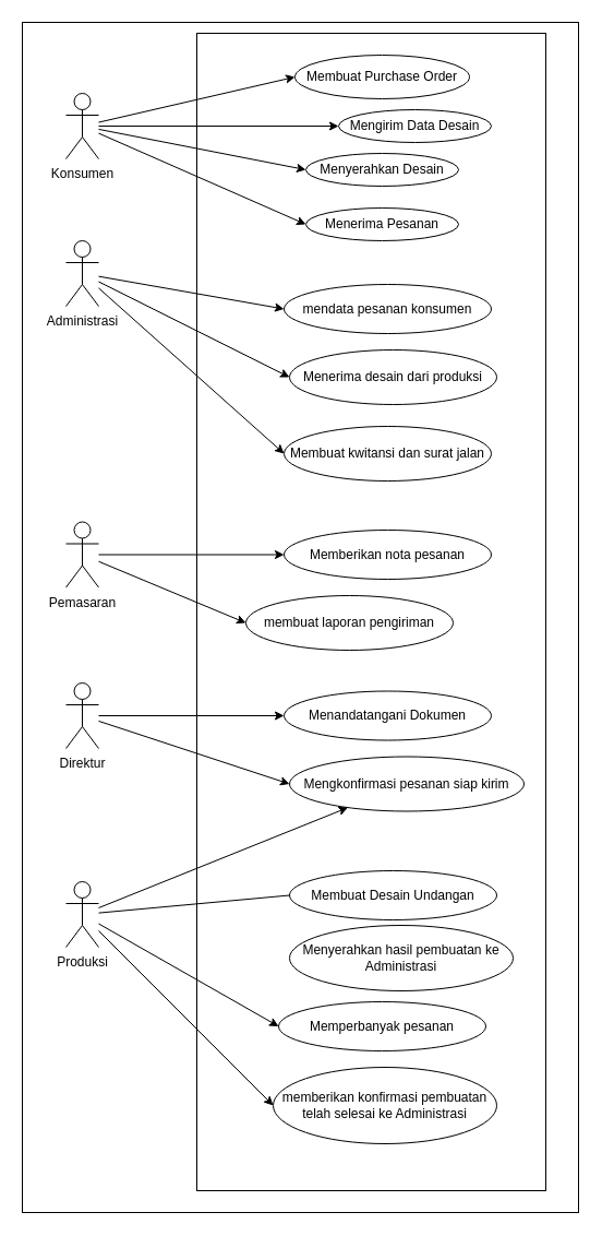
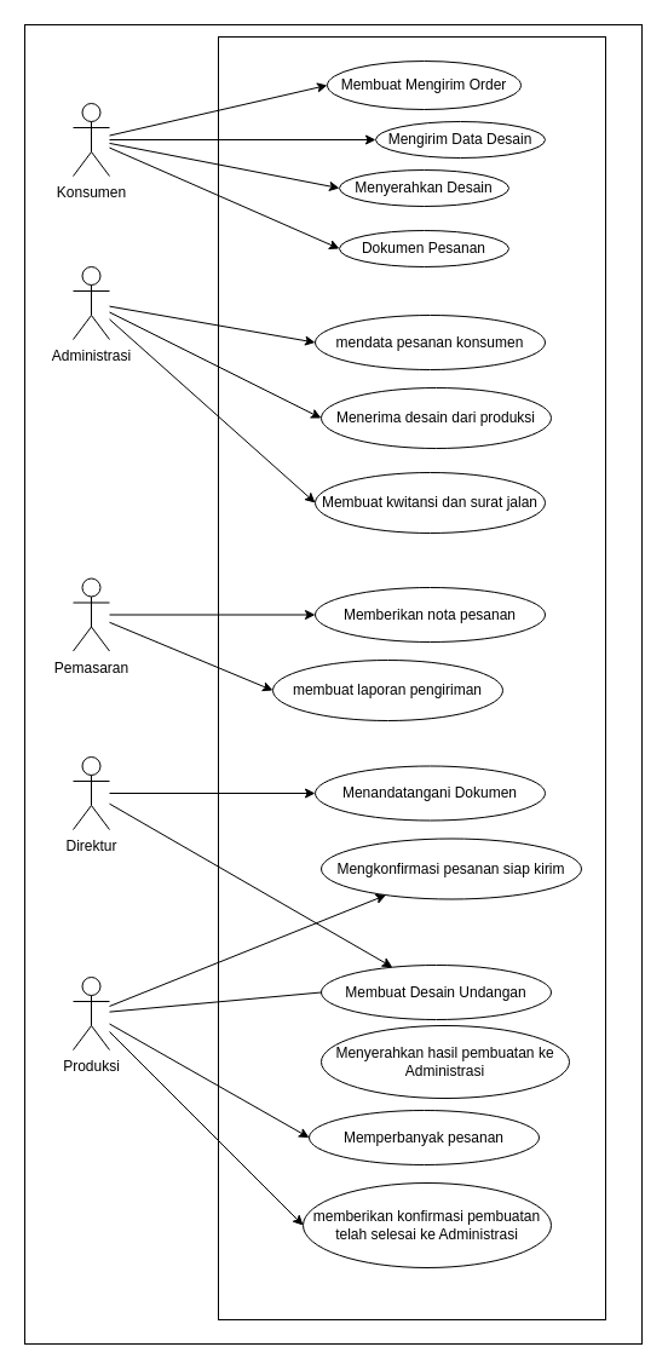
- <mxCell id="9" value="Membuat Purchase Order" style="ellipse;whiteSpace=wrap;html=1;" vertex="1" parent="1"><mxGeometry x="270" y="50" width="160" height="40" as="geometry" /></mxCell>
+ <mxCell id="9" value="Membuat Mengirim Order" style="ellipse;whiteSpace=wrap;html=1;" vertex="1" parent="1"><mxGeometry x="270" y="50" width="160" height="40" as="geometry" /></mxCell>
- <mxCell id="13" value="Menerima Pesanan" style="ellipse;whiteSpace=wrap;html=1;" vertex="1" parent="1"><mxGeometry x="280" y="190" width="140" height="30" as="geometry" /></mxCell>
+ <mxCell id="13" value="Dokumen Pesanan" style="ellipse;whiteSpace=wrap;html=1;" vertex="1" parent="1"><mxGeometry x="280" y="190" width="140" height="30" as="geometry" /></mxCell>
- <mxCell id="27" style="rounded=0;orthogonalLoop=1;jettySize=auto;html=1;entryX=0;entryY=0.5;entryDx=0;entryDy=0;" edge="1" source="28" target="30" parent="1"><mxGeometry relative="1" as="geometry" /></mxCell>
+ <mxCell id="27" style="rounded=0;orthogonalLoop=1;jettySize=auto;html=1;" edge="1" source="28" target="12" parent="1"><mxGeometry relative="1" as="geometry" /></mxCell>
